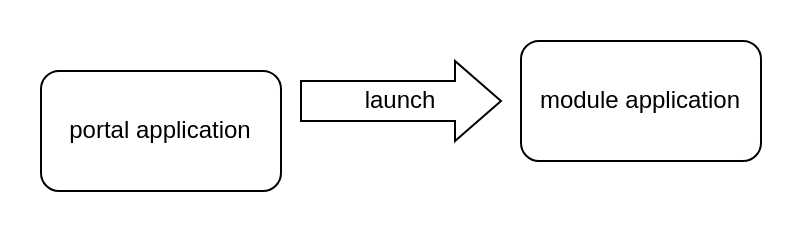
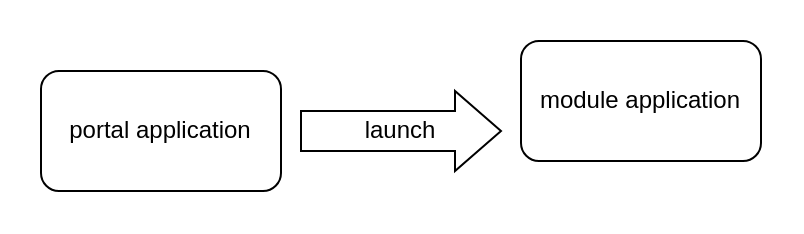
- <mxCell id="4" value="launch" style="shape=singleArrow;whiteSpace=wrap;html=1;arrowWidth=0.5;arrowSize=0.23;" vertex="1" parent="1"><mxGeometry x="150" y="30" width="100" height="40" as="geometry" /></mxCell>
+ <mxCell id="4" value="launch" style="shape=singleArrow;whiteSpace=wrap;html=1;arrowWidth=0.5;arrowSize=0.23;" vertex="1" parent="1"><mxGeometry x="150" y="45" width="100" height="40" as="geometry" /></mxCell>
